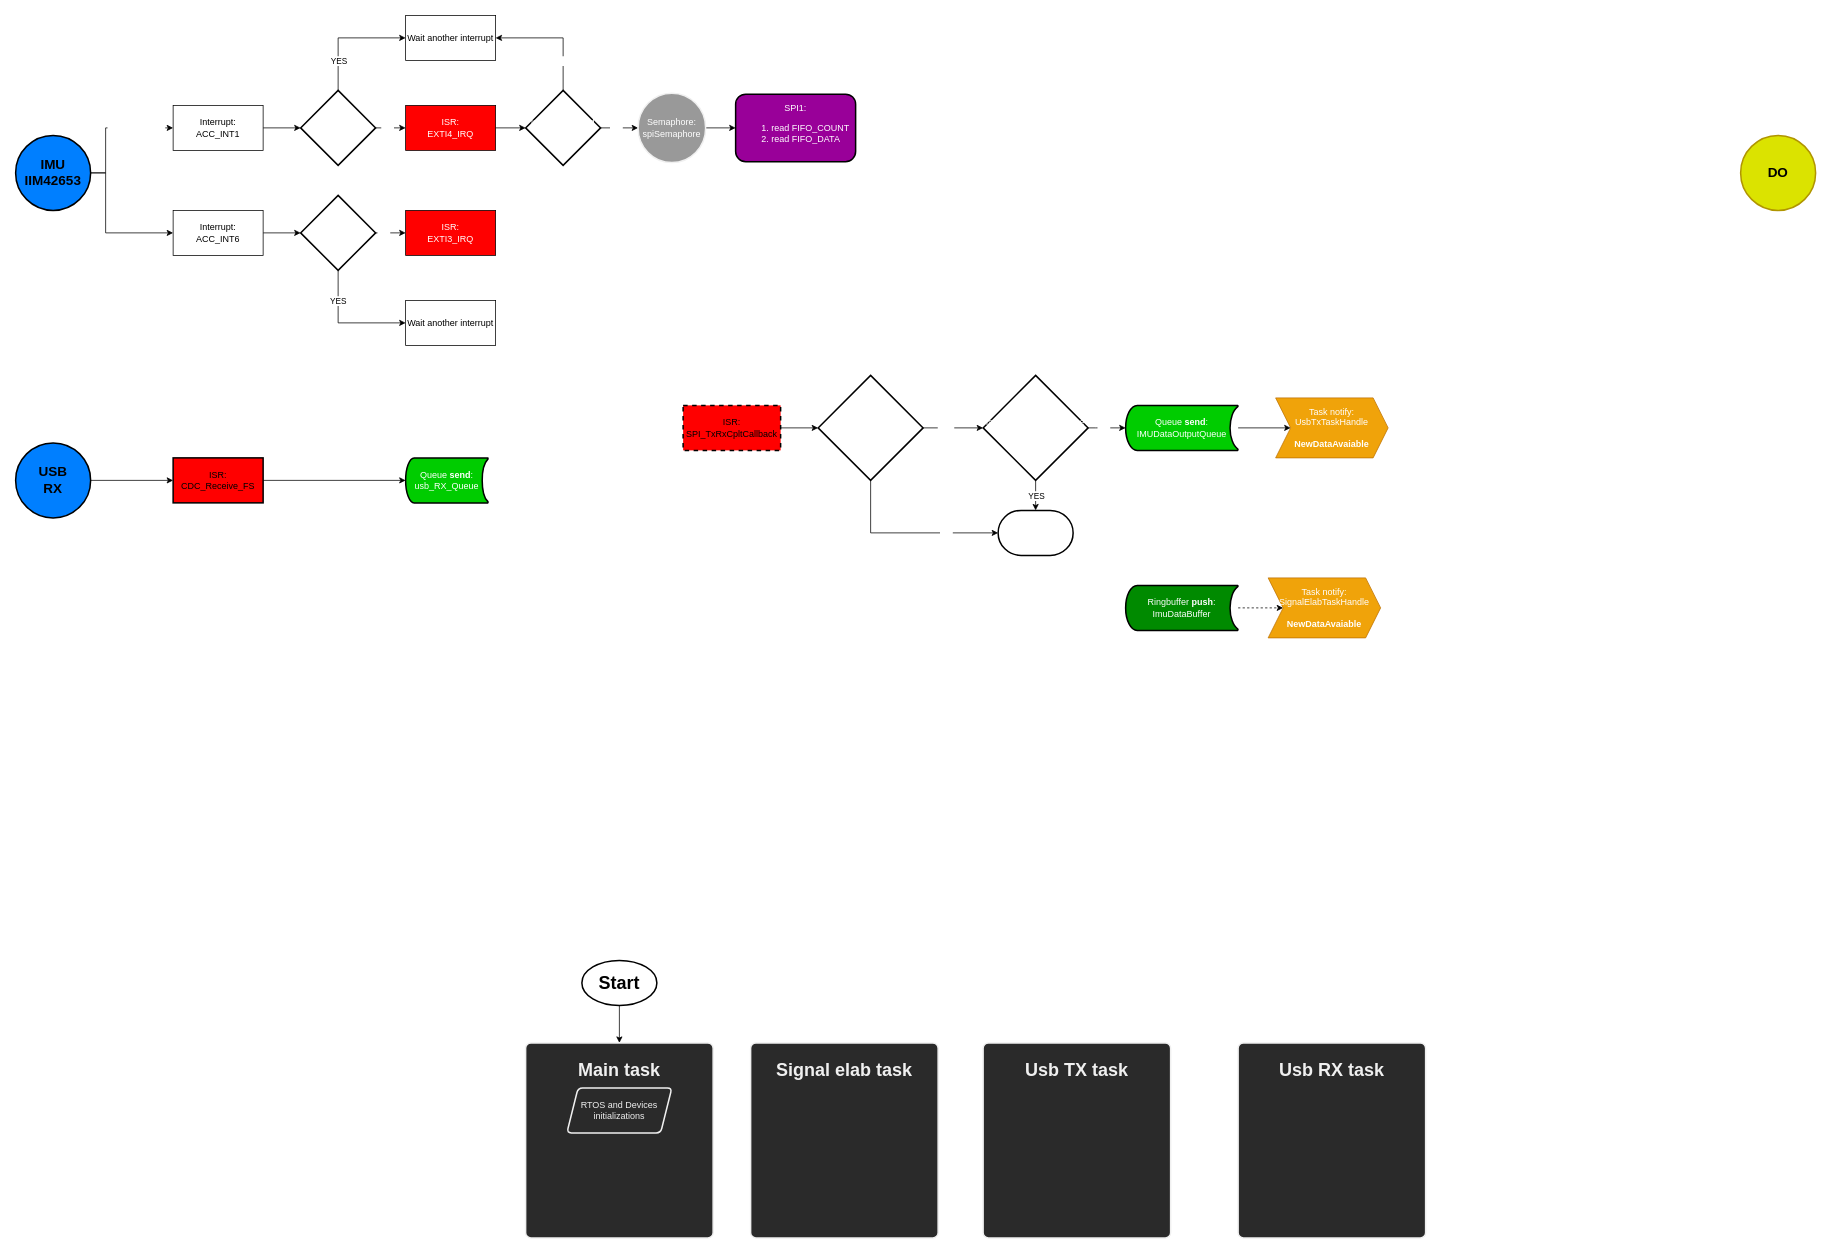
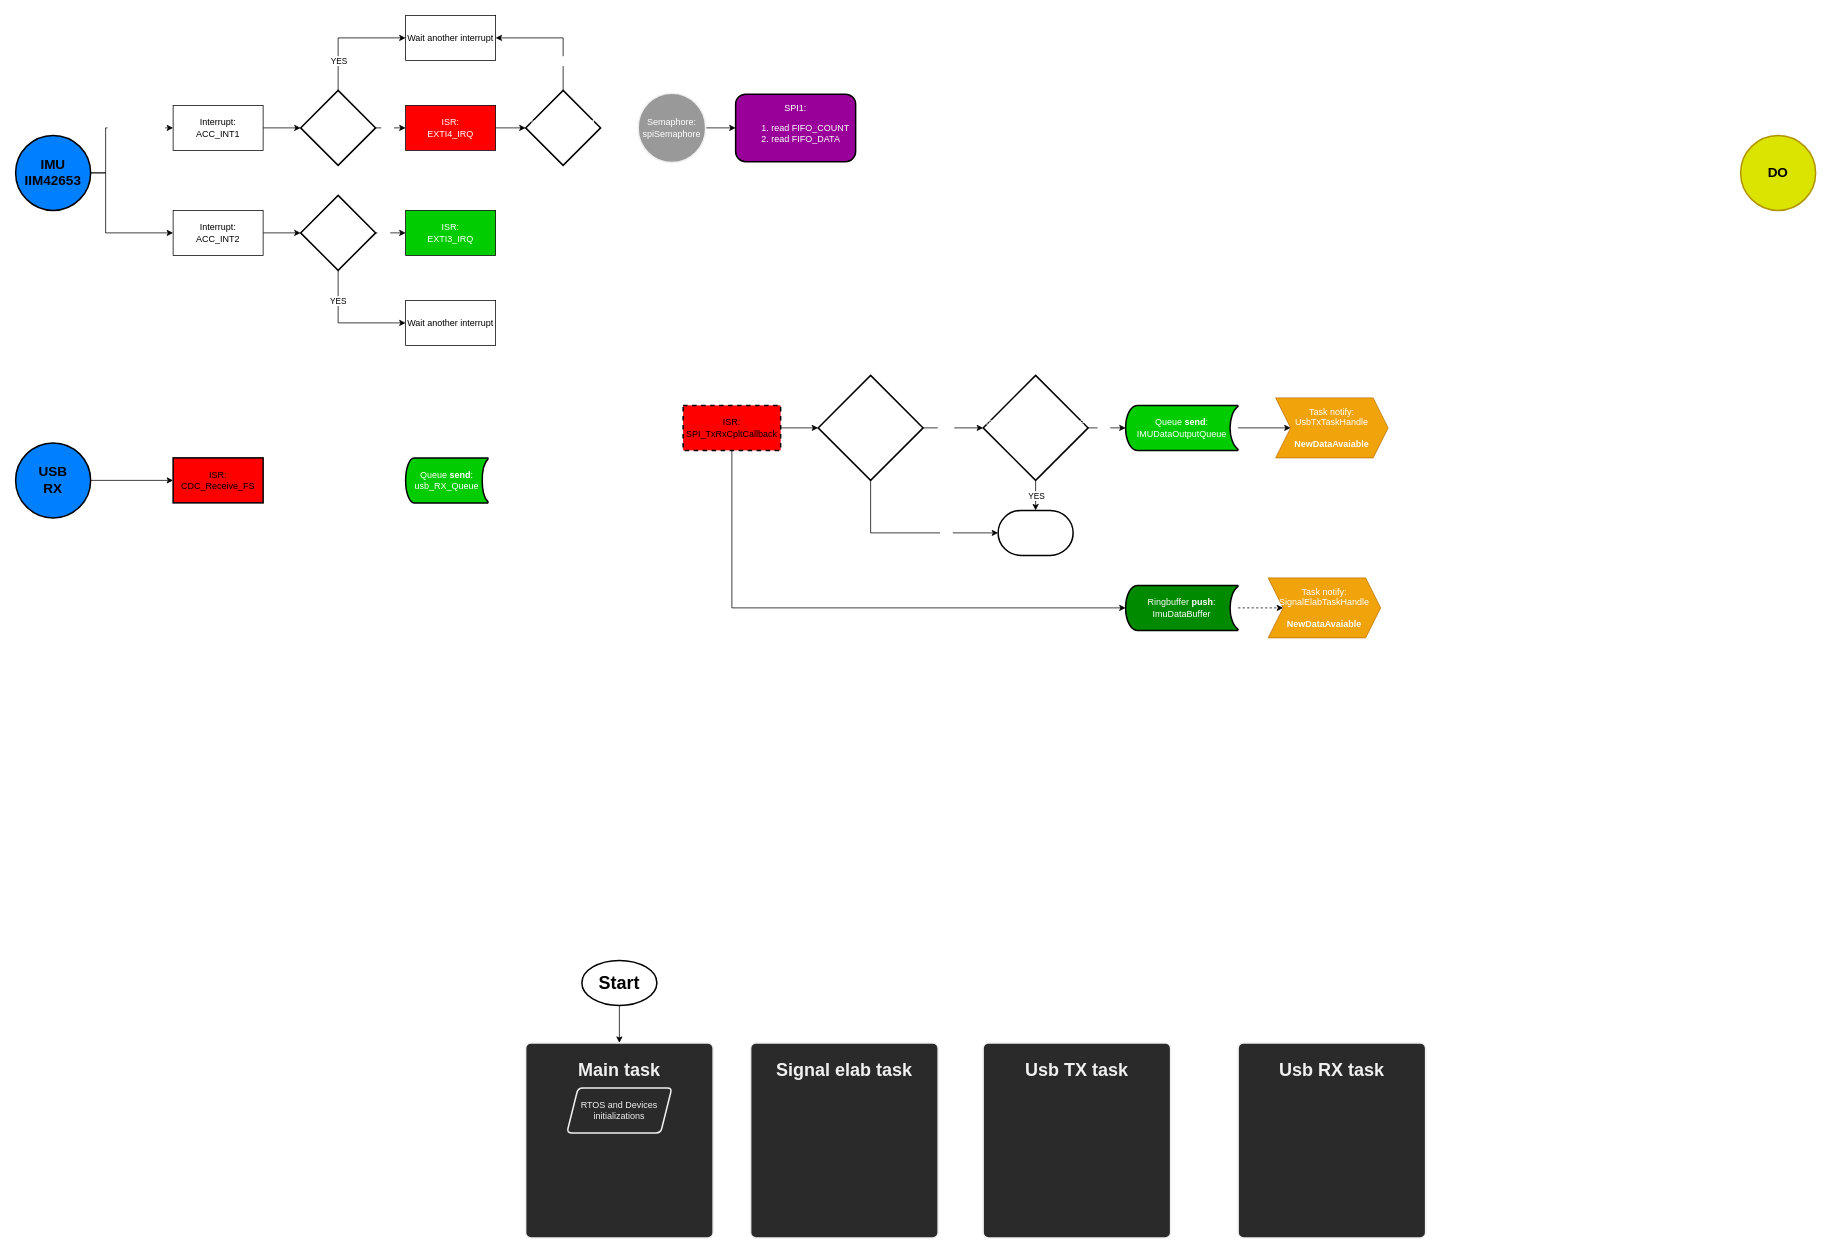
- <mxCell id="33" value="" style="edgeStyle=orthogonalEdgeStyle;rounded=0;orthogonalLoop=1;jettySize=auto;html=1;fontColor=#FFFFFF;" parent="1" source="35" target="38" edge="1"><mxGeometry relative="1" as="geometry"><Array as="points"><mxPoint x="820" y="170" /><mxPoint x="820" y="170" /></Array></mxGeometry></mxCell>
- <mxCell id="34" value="NO" style="edgeLabel;html=1;align=center;verticalAlign=middle;resizable=0;points=[];fontColor=#FFFFFF;" parent="33" vertex="1" connectable="0"><mxGeometry x="0.863" relative="1" as="geometry"><mxPoint x="-27" as="offset" /></mxGeometry></mxCell>
- <mxCell id="15" value="&lt;span&gt;Interrupt:&lt;/span&gt;&lt;br&gt;&lt;span&gt;ACC_INT6&lt;br&gt;&lt;/span&gt;" style="rounded=0;whiteSpace=wrap;html=1;" parent="1" vertex="1"><mxGeometry x="230" y="280" width="120" height="60" as="geometry" /></mxCell>
+ <mxCell id="15" value="&lt;span&gt;Interrupt:&lt;/span&gt;&lt;br&gt;&lt;span&gt;ACC_INT2&lt;br&gt;&lt;/span&gt;" style="rounded=0;whiteSpace=wrap;html=1;" parent="1" vertex="1"><mxGeometry x="230" y="280" width="120" height="60" as="geometry" /></mxCell>
- <mxCell id="19" value="&lt;font color=&quot;#ffffff&quot;&gt;ISR:&lt;br&gt;EXTI3_IRQ&lt;/font&gt;" style="whiteSpace=wrap;html=1;rounded=0;fillColor=#FF0000;" parent="1" vertex="1"><mxGeometry x="540" y="280" width="120" height="60" as="geometry" /></mxCell>
+ <mxCell id="19" value="&lt;font color=&quot;#ffffff&quot;&gt;ISR:&lt;br&gt;EXTI3_IRQ&lt;/font&gt;" style="whiteSpace=wrap;html=1;rounded=0;fillColor=#00cc00;" parent="1" vertex="1"><mxGeometry x="540" y="280" width="120" height="60" as="geometry" /></mxCell>
- <mxCell id="16" value="" style="edgeStyle=orthogonalEdgeStyle;rounded=0;orthogonalLoop=1;jettySize=auto;html=1;fontColor=#FFFFFF;" parent="1" source="17" target="23" edge="1"><mxGeometry relative="1" as="geometry" /></mxCell>
+ <mxCell id="42" style="edgeStyle=orthogonalEdgeStyle;rounded=0;orthogonalLoop=1;jettySize=auto;html=1;entryX=0;entryY=0.5;entryDx=0;entryDy=0;entryPerimeter=0;fontColor=#FFFFFF;" parent="1" source="43" target="57" edge="1"><mxGeometry relative="1" as="geometry"><Array as="points"><mxPoint x="975" y="810" /></Array></mxGeometry></mxCell>
